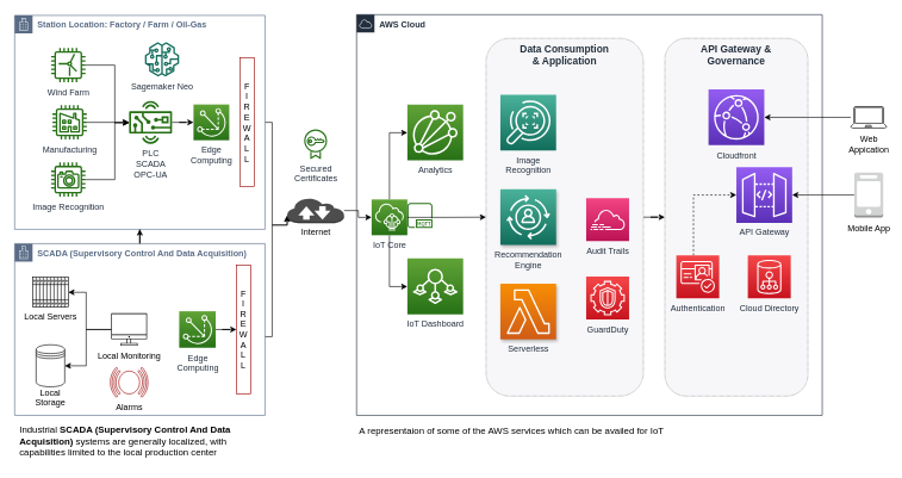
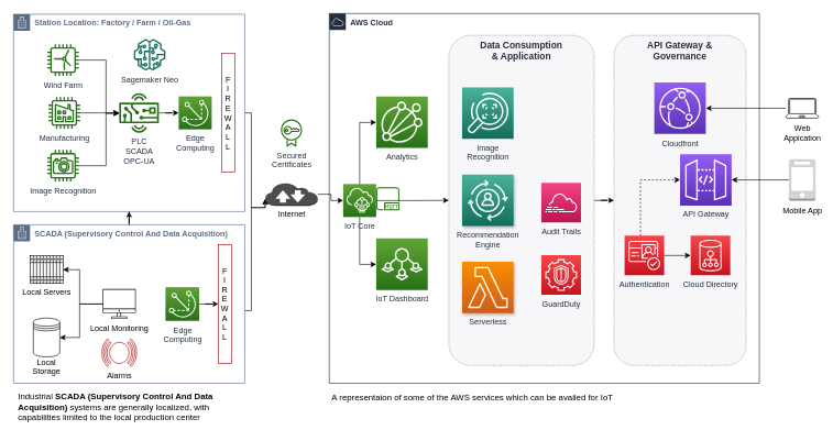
+ <mxCell id="51" style="edgeStyle=orthogonalEdgeStyle;rounded=0;orthogonalLoop=1;jettySize=auto;html=1;startArrow=none;startFill=0;endArrow=classic;endFill=1;strokeWidth=1;fontSize=13;" parent="1" source="49" target="50" edge="1"><mxGeometry relative="1" as="geometry" /></mxCell>
